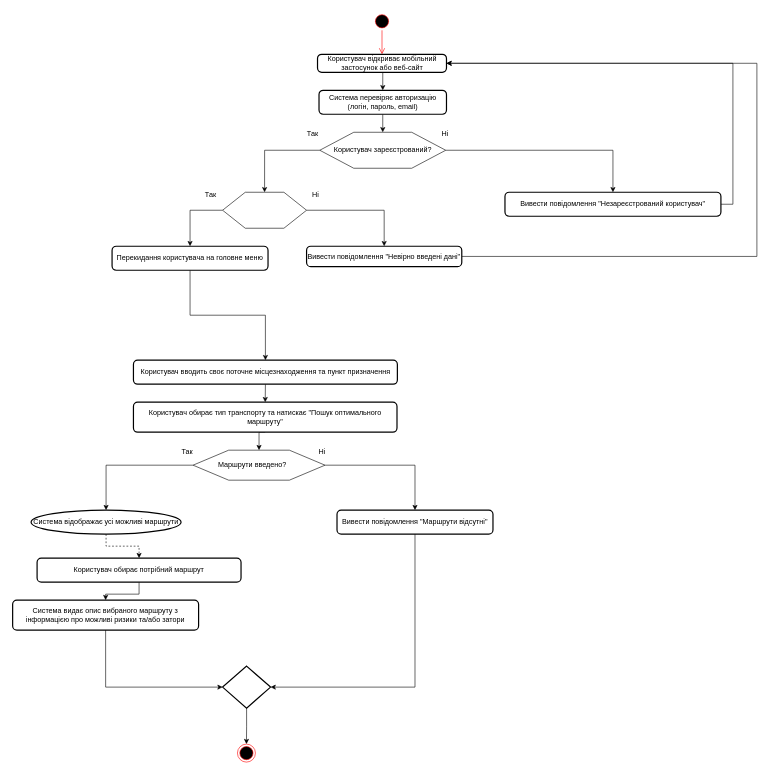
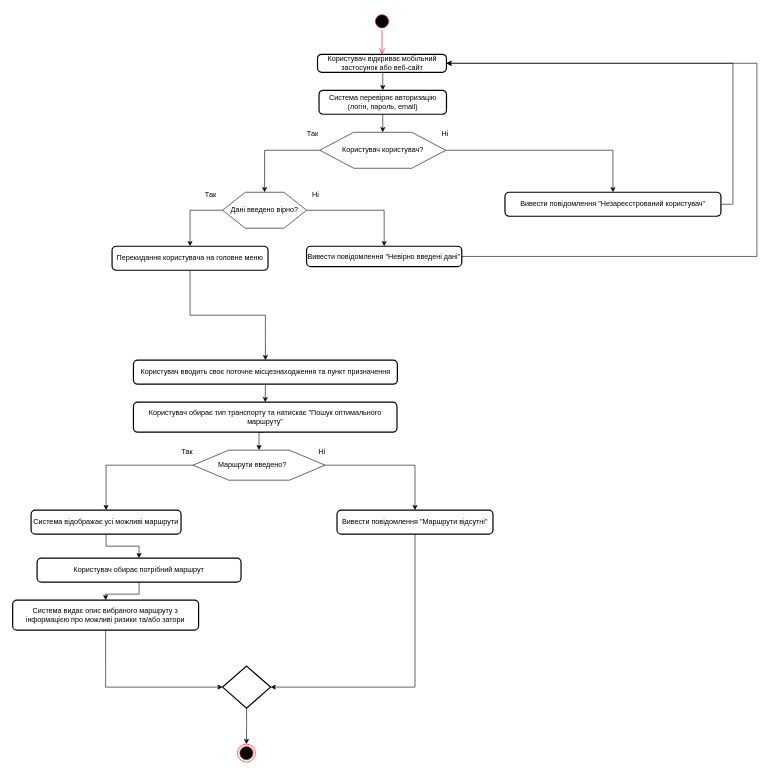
- <mxCell id="11" value="Користувач зареєстрований?" style="text;html=1;align=center;verticalAlign=middle;resizable=0;points=[];autosize=1;strokeColor=none;fillColor=none;" vertex="1" parent="1"><mxGeometry x="542.25" y="235" width="190" height="30" as="geometry" /></mxCell>
+ <mxCell id="11" value="Користувач користувач?" style="text;html=1;align=center;verticalAlign=middle;resizable=0;points=[];autosize=1;strokeColor=none;fillColor=none;" vertex="1" parent="1"><mxGeometry x="542.25" y="235" width="190" height="30" as="geometry" /></mxCell>
+ <mxCell id="18" value="Дані введено вірно?" style="text;whiteSpace=wrap;" vertex="1" parent="1"><mxGeometry x="382.25" y="335" width="118.75" height="40" as="geometry" /></mxCell>
- <mxCell id="36" value="Система відображає усі можливі маршрути" style="ellipse;whiteSpace=wrap;html=1;absoluteArcSize=1;arcSize=14;strokeWidth=2;" vertex="1" parent="1"><mxGeometry x="51" y="850" width="250" height="40" as="geometry" /></mxCell>
+ <mxCell id="36" value="Система відображає усі можливі маршрути" style="rounded=1;whiteSpace=wrap;html=1;absoluteArcSize=1;arcSize=14;strokeWidth=2;" vertex="1" parent="1"><mxGeometry x="51" y="850" width="250" height="40" as="geometry" /></mxCell>
- <mxCell id="35" style="edgeStyle=orthogonalEdgeStyle;rounded=0;orthogonalLoop=1;jettySize=auto;html=1;exitX=0.5;exitY=1;exitDx=0;exitDy=0;entryX=0.5;entryY=0;entryDx=0;entryDy=0;dashed=1;" edge="1" parent="1" source="36" target="38"><mxGeometry relative="1" as="geometry" /></mxCell>
+ <mxCell id="35" style="edgeStyle=orthogonalEdgeStyle;rounded=0;orthogonalLoop=1;jettySize=auto;html=1;exitX=0.5;exitY=1;exitDx=0;exitDy=0;entryX=0.5;entryY=0;entryDx=0;entryDy=0;" edge="1" parent="1" source="36" target="38"><mxGeometry relative="1" as="geometry" /></mxCell>
